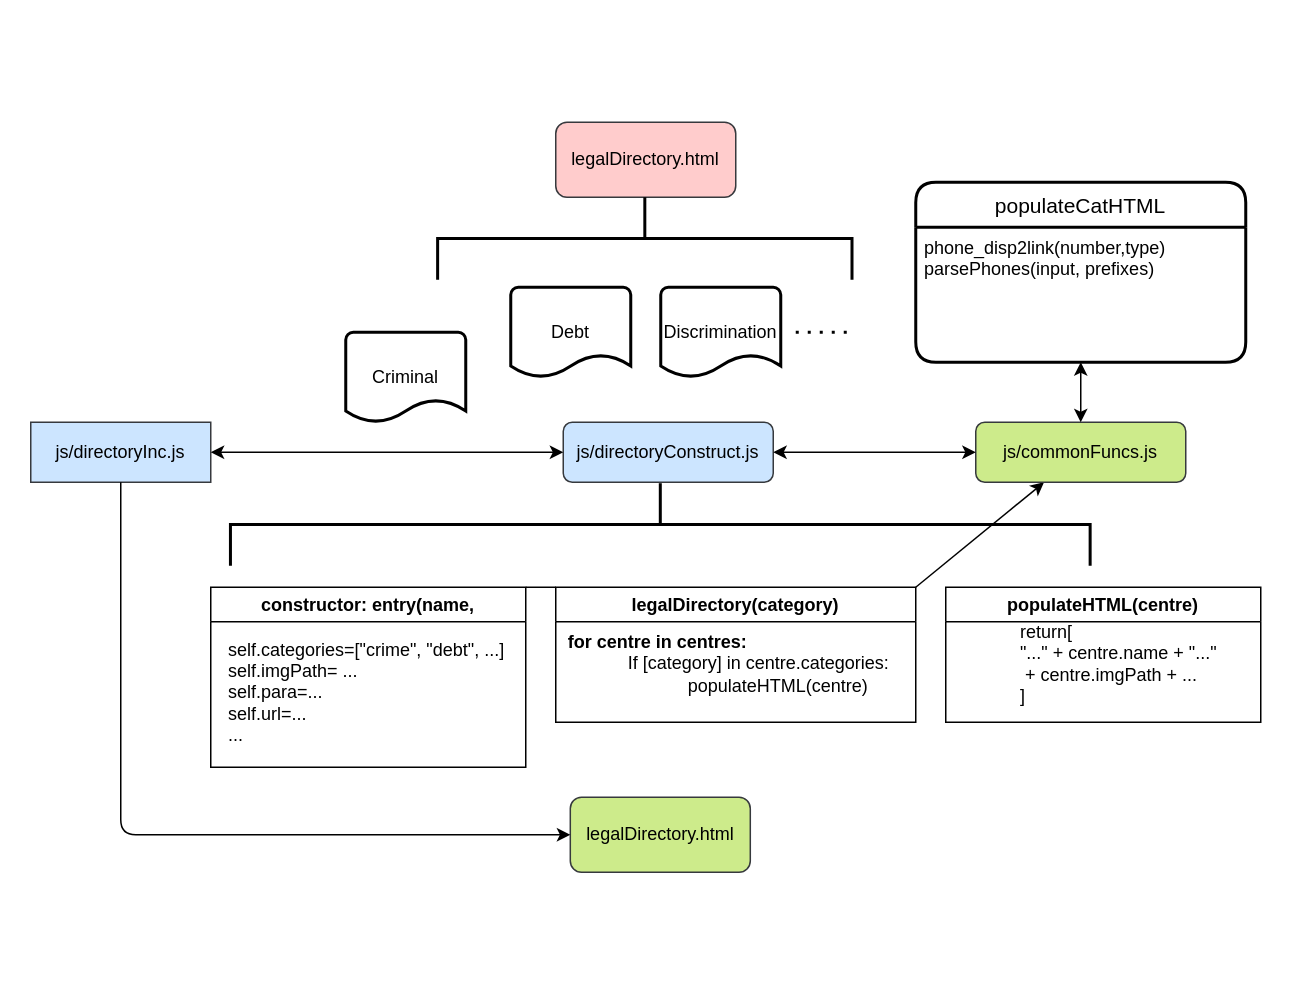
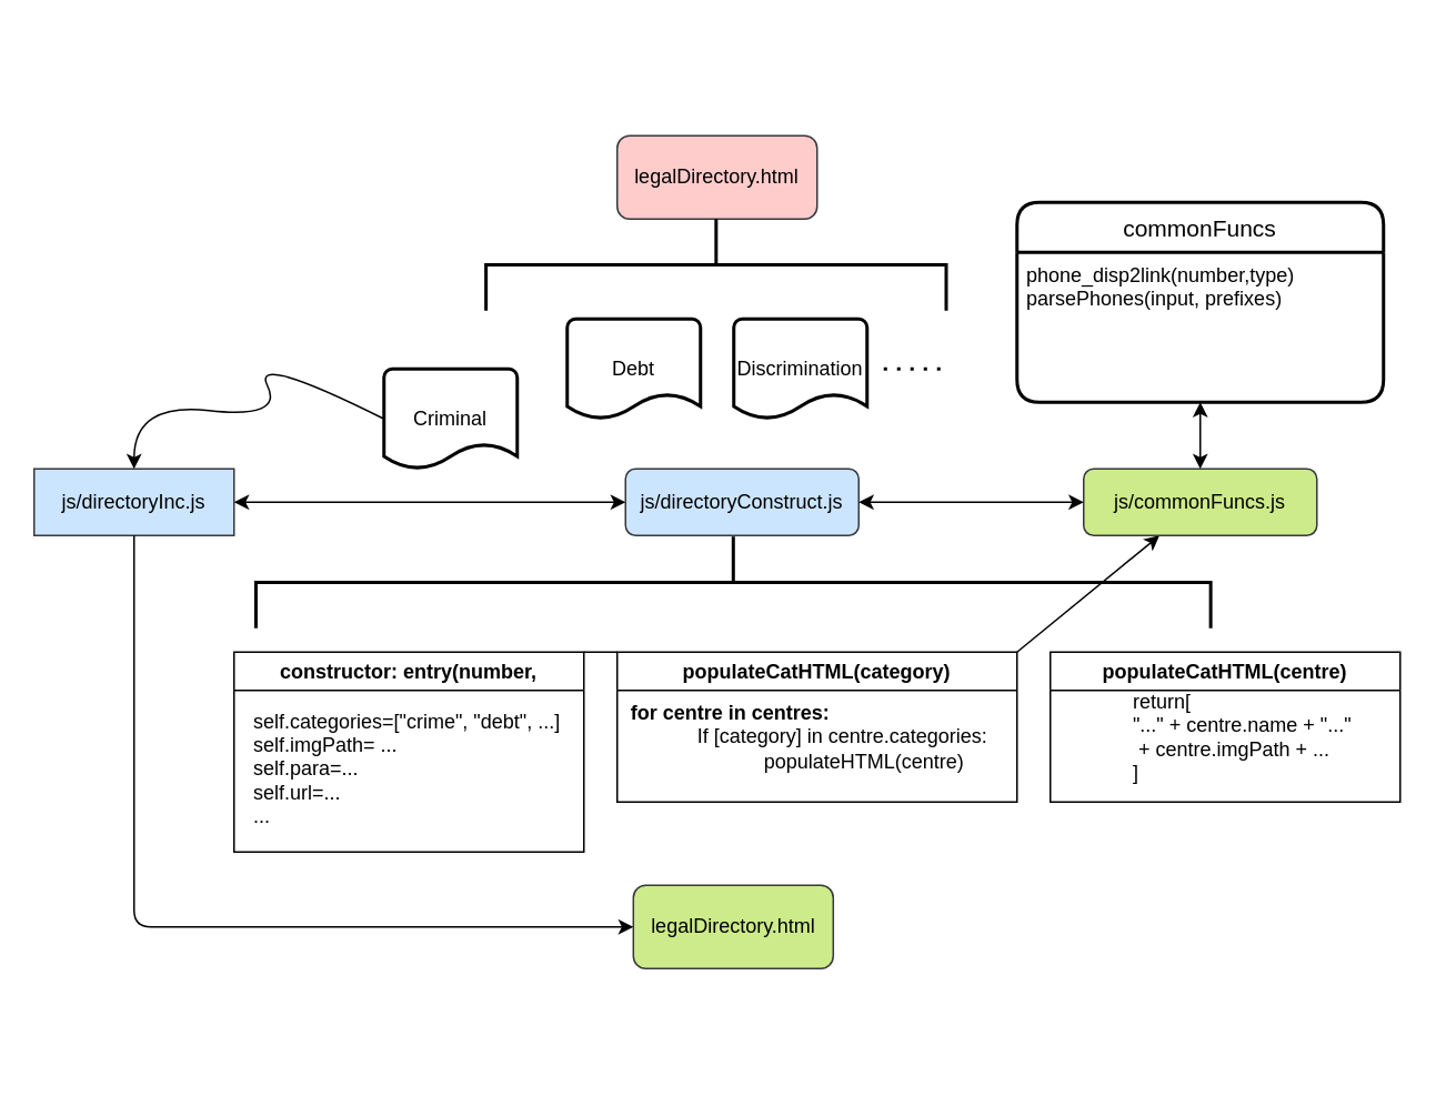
- <mxCell id="21" value="populateCatHTML" style="swimlane;childLayout=stackLayout;horizontal=1;startSize=30;horizontalStack=0;rounded=1;fontSize=14;fontStyle=0;strokeWidth=2;resizeParent=0;resizeLast=1;shadow=0;dashed=0;align=center;" vertex="1" parent="1"><mxGeometry x="610" y="121" width="220" height="120" as="geometry" /></mxCell>
+ <mxCell id="21" value="commonFuncs" style="swimlane;childLayout=stackLayout;horizontal=1;startSize=30;horizontalStack=0;rounded=1;fontSize=14;fontStyle=0;strokeWidth=2;resizeParent=0;resizeLast=1;shadow=0;dashed=0;align=center;" vertex="1" parent="1"><mxGeometry x="610" y="121" width="220" height="120" as="geometry" /></mxCell>
+ <mxCell id="25" value="" style="curved=1;endArrow=classic;html=1;exitX=0;exitY=0.5;exitDx=0;exitDy=0;exitPerimeter=0;entryX=0.5;entryY=0;entryDx=0;entryDy=0;" edge="1" parent="1" source="4" target="17"><mxGeometry width="50" height="50" relative="1" as="geometry"><mxPoint x="120" y="241" as="sourcePoint" /><mxPoint x="170" y="191" as="targetPoint" /><Array as="points"><mxPoint x="150" y="211" /><mxPoint x="170" y="251" /><mxPoint x="80" y="241" /></Array></mxGeometry></mxCell>
- <mxCell id="11" value="constructor: entry(name," style="swimlane;" vertex="1" parent="1"><mxGeometry x="140" y="391" width="210" height="120" as="geometry" /></mxCell>
+ <mxCell id="11" value="constructor: entry(number," style="swimlane;" vertex="1" parent="1"><mxGeometry x="140" y="391" width="210" height="120" as="geometry" /></mxCell>
- <mxCell id="13" value="legalDirectory(category)" style="swimlane;" vertex="1" parent="1"><mxGeometry x="370" y="391" width="240" height="90" as="geometry" /></mxCell>
+ <mxCell id="13" value="populateCatHTML(category)" style="swimlane;" vertex="1" parent="1"><mxGeometry x="370" y="391" width="240" height="90" as="geometry" /></mxCell>
- <mxCell id="8" value="populateHTML(centre)" style="swimlane;" vertex="1" parent="1"><mxGeometry x="630" y="391" width="210" height="90" as="geometry" /></mxCell>
+ <mxCell id="8" value="populateCatHTML(centre)" style="swimlane;" vertex="1" parent="1"><mxGeometry x="630" y="391" width="210" height="90" as="geometry" /></mxCell>
